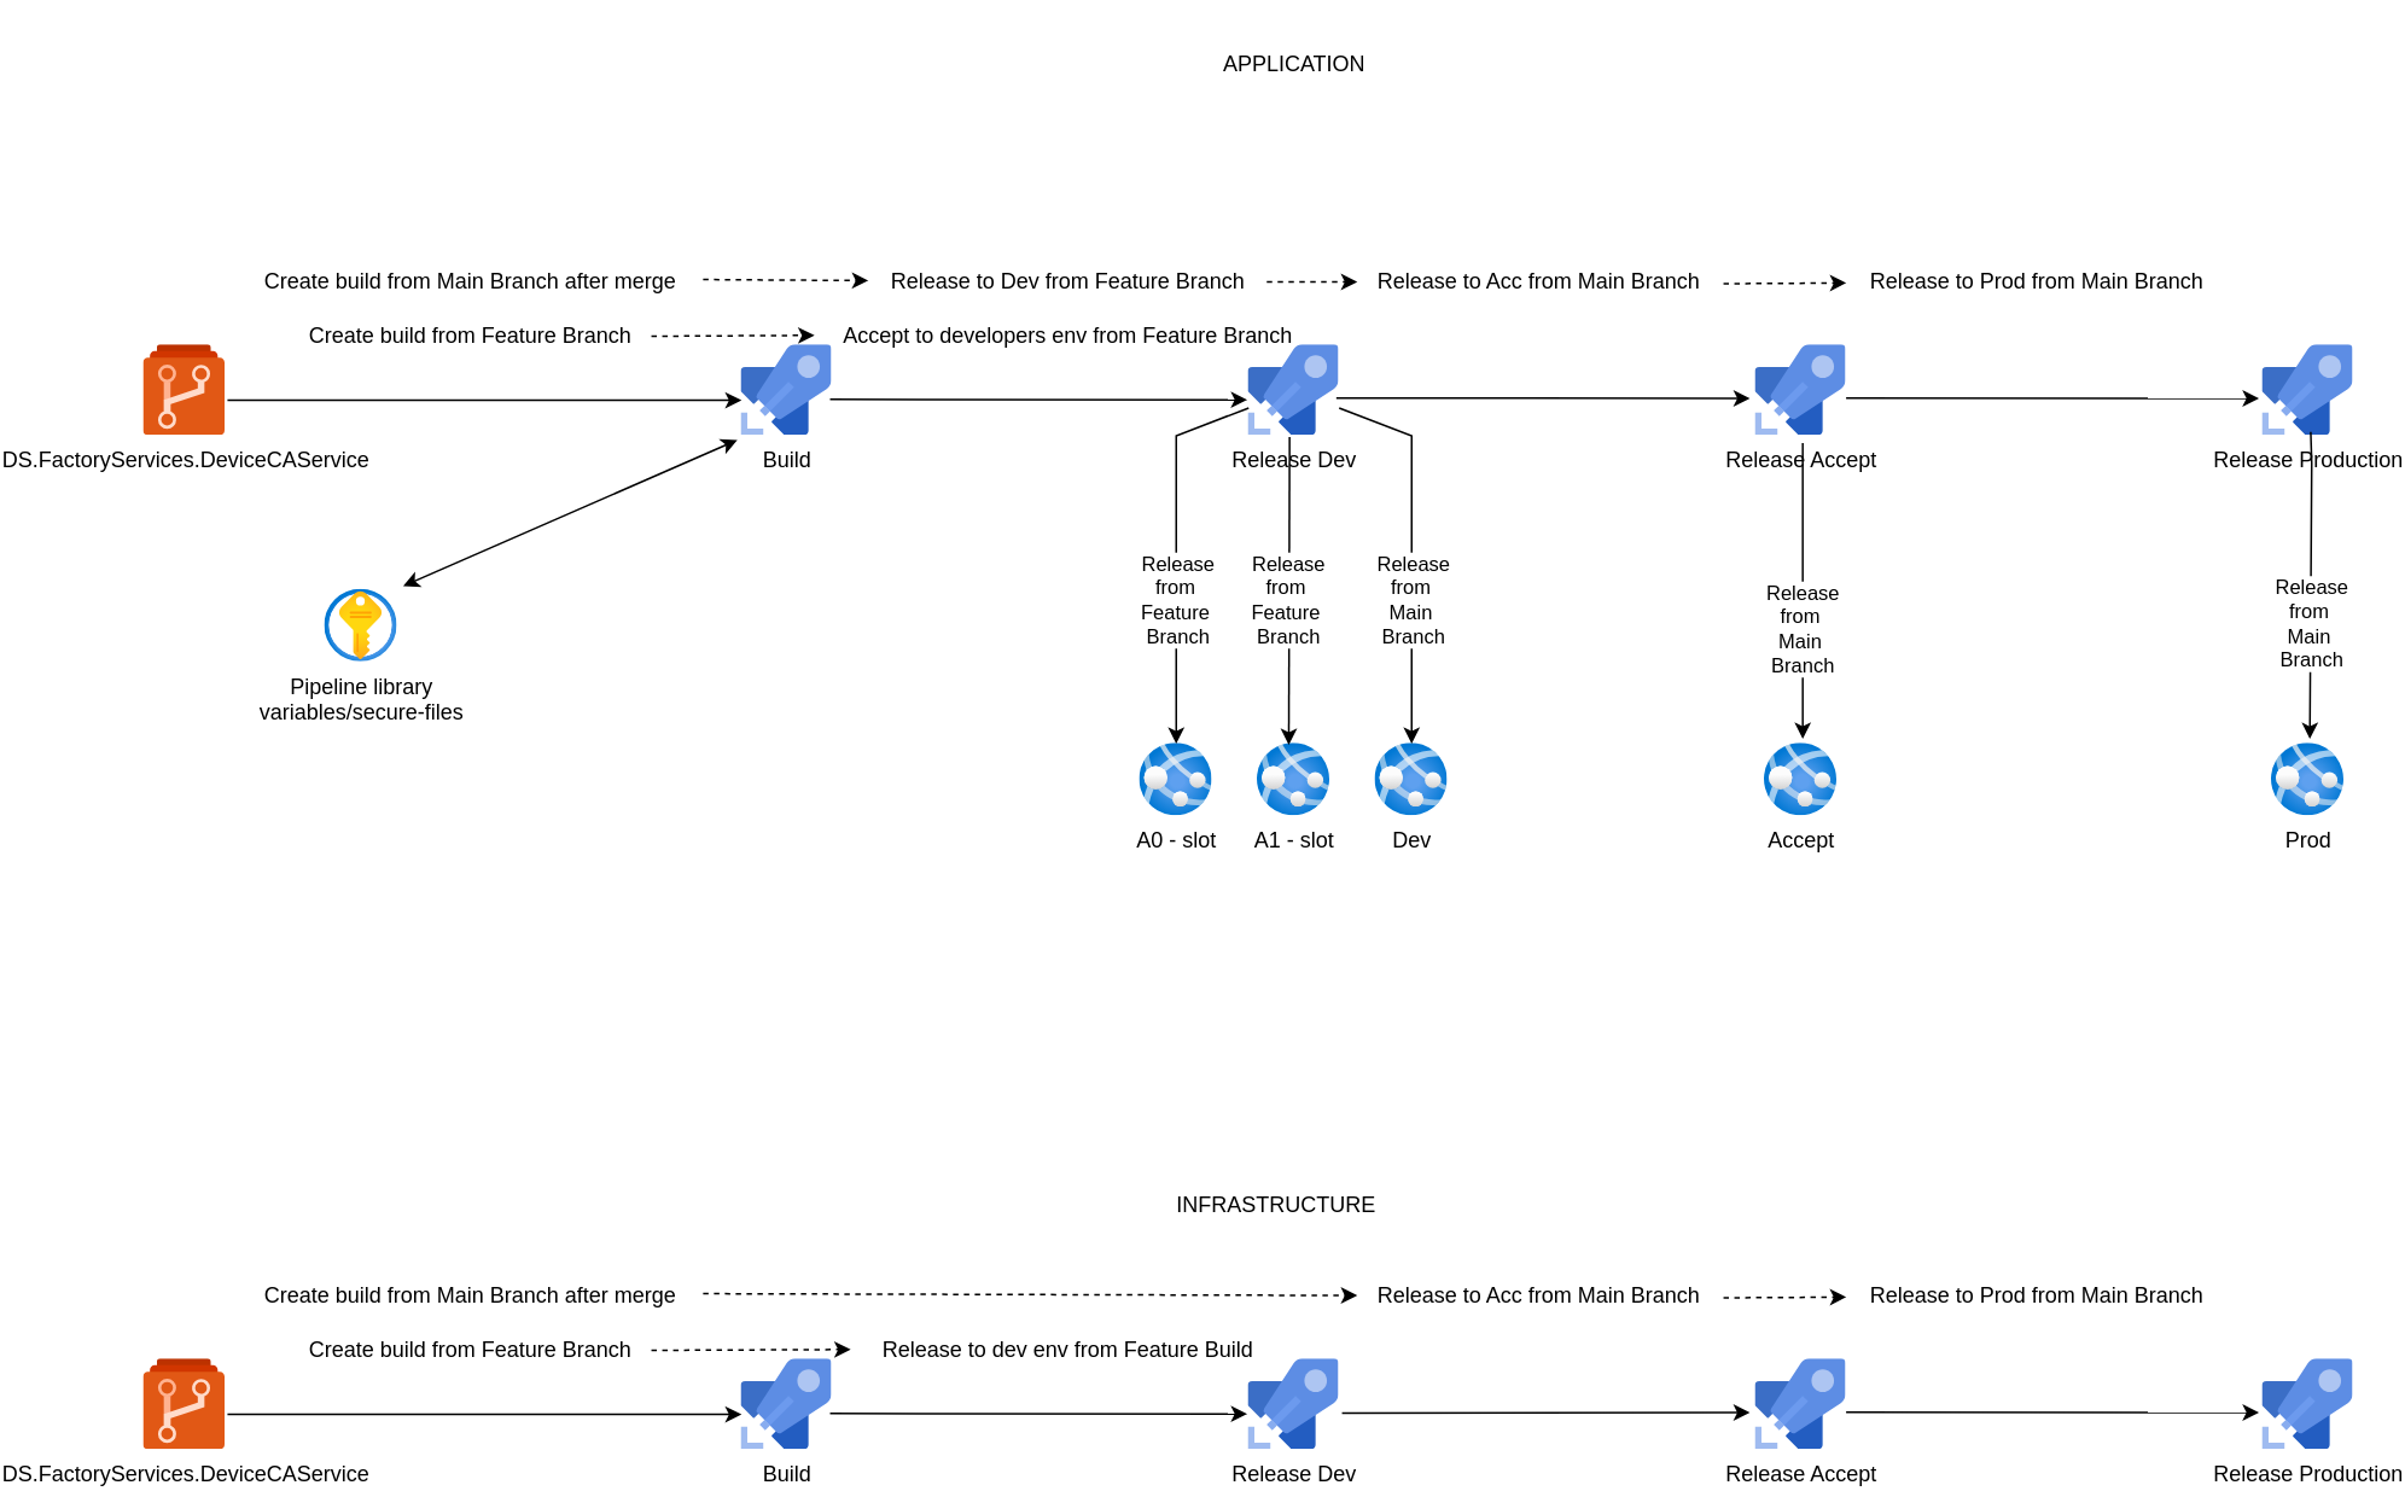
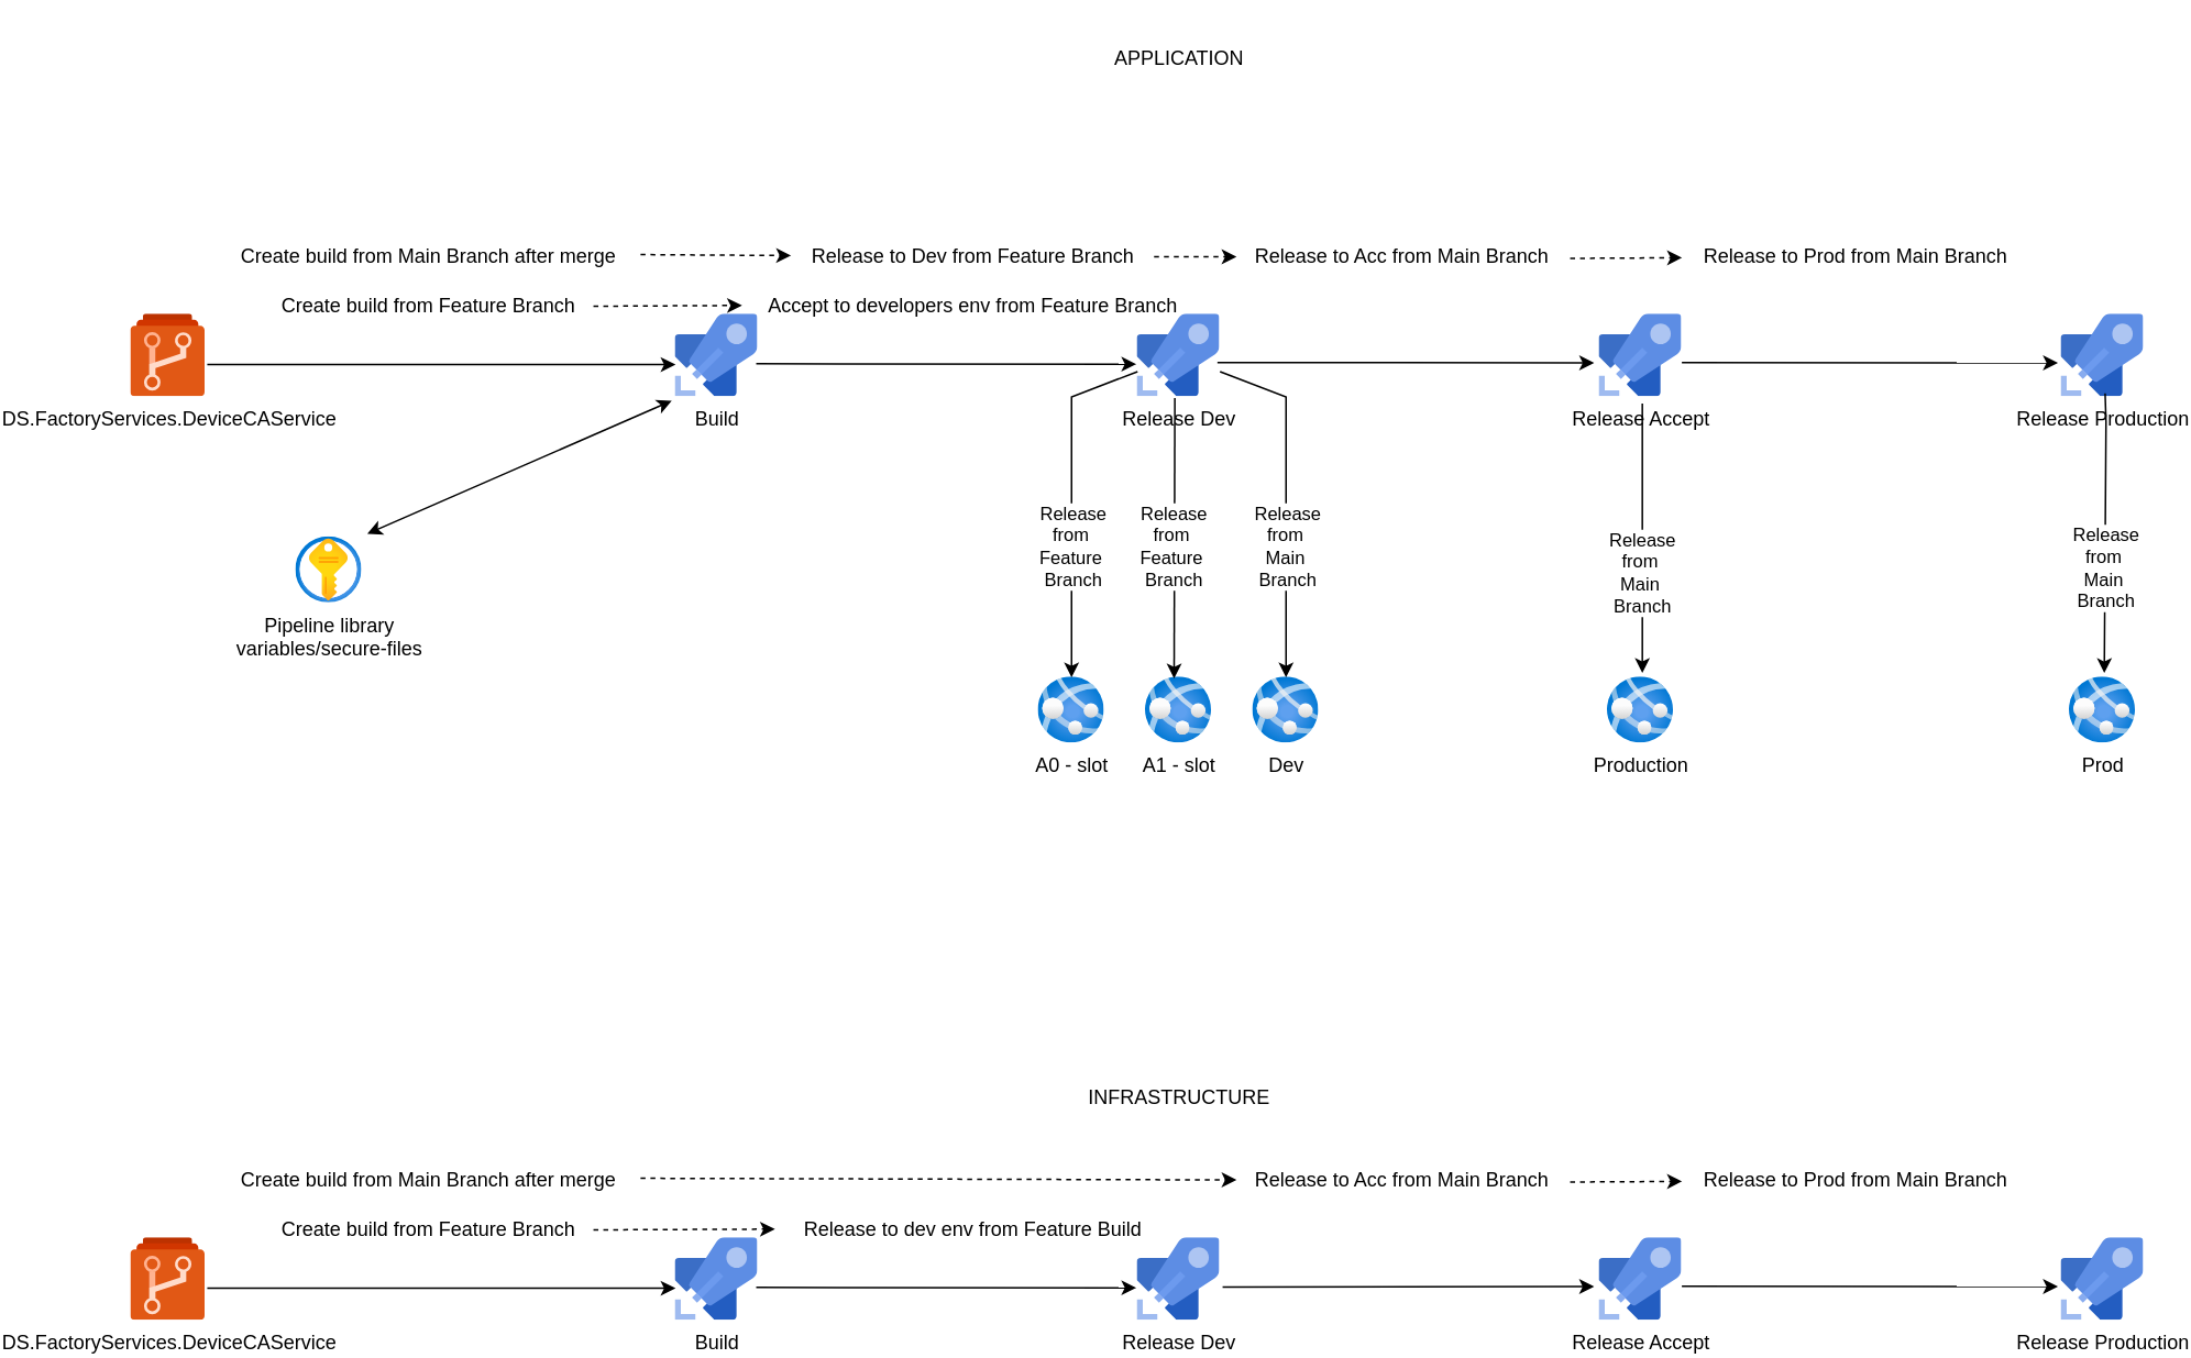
- <mxCell id="46" value="Accept" style="image;aspect=fixed;html=1;points=[];align=center;fontSize=12;image=img/lib/azure2/containers/App_Services.svg;" vertex="1" parent="1"><mxGeometry x="915" y="410" width="40" height="40" as="geometry" /></mxCell>
+ <mxCell id="46" value="Production" style="image;aspect=fixed;html=1;points=[];align=center;fontSize=12;image=img/lib/azure2/containers/App_Services.svg;" vertex="1" parent="1"><mxGeometry x="915" y="410" width="40" height="40" as="geometry" /></mxCell>
- <mxCell id="42" value="INFRASTRUCTURE" style="text;html=1;align=center;verticalAlign=middle;resizable=0;points=[];autosize=1;strokeColor=none;fillColor=none;" vertex="1" parent="1"><mxGeometry x="580" y="650" width="130" height="30" as="geometry" /></mxCell>
+ <mxCell id="42" value="INFRASTRUCTURE" style="text;html=1;align=center;verticalAlign=middle;resizable=0;points=[];autosize=1;strokeColor=none;fillColor=none;" vertex="1" parent="1"><mxGeometry x="590" y="650" width="130" height="30" as="geometry" /></mxCell>
